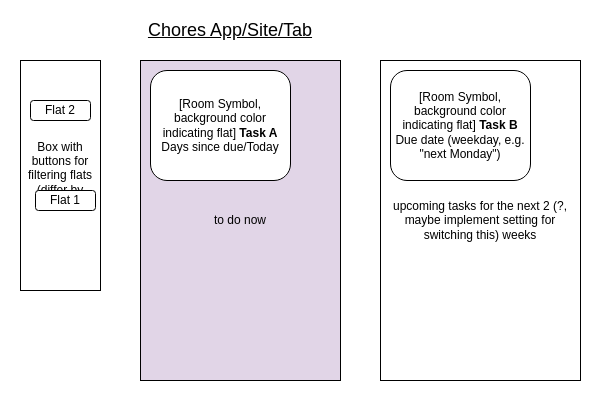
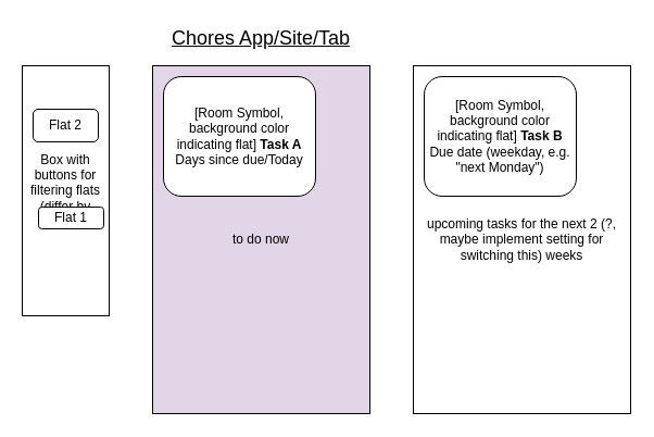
- <mxCell id="3" value="Chores App/Site/Tab" style="text;html=1;strokeColor=none;fillColor=none;align=center;verticalAlign=middle;whiteSpace=wrap;rounded=0;fontSize=18;fontStyle=4" parent="1" vertex="1"><mxGeometry x="130" y="15" width="200" height="30" as="geometry" /></mxCell>
+ <mxCell id="3" value="Chores App/Site/Tab" style="text;html=1;strokeColor=none;fillColor=none;align=center;verticalAlign=middle;whiteSpace=wrap;rounded=0;fontSize=18;fontStyle=4" parent="1" vertex="1"><mxGeometry x="140" width="200" height="30" as="geometry" y="20" /></mxCell>
- <mxCell id="9" value="Flat 2" style="rounded=1;whiteSpace=wrap;html=1;" parent="1" vertex="1"><mxGeometry x="30" y="100" width="60" height="20" as="geometry" /></mxCell>
+ <mxCell id="9" value="Flat 2" style="rounded=1;whiteSpace=wrap;html=1;" parent="1" vertex="1"><mxGeometry x="30" y="100" width="60" height="30" as="geometry" /></mxCell>
